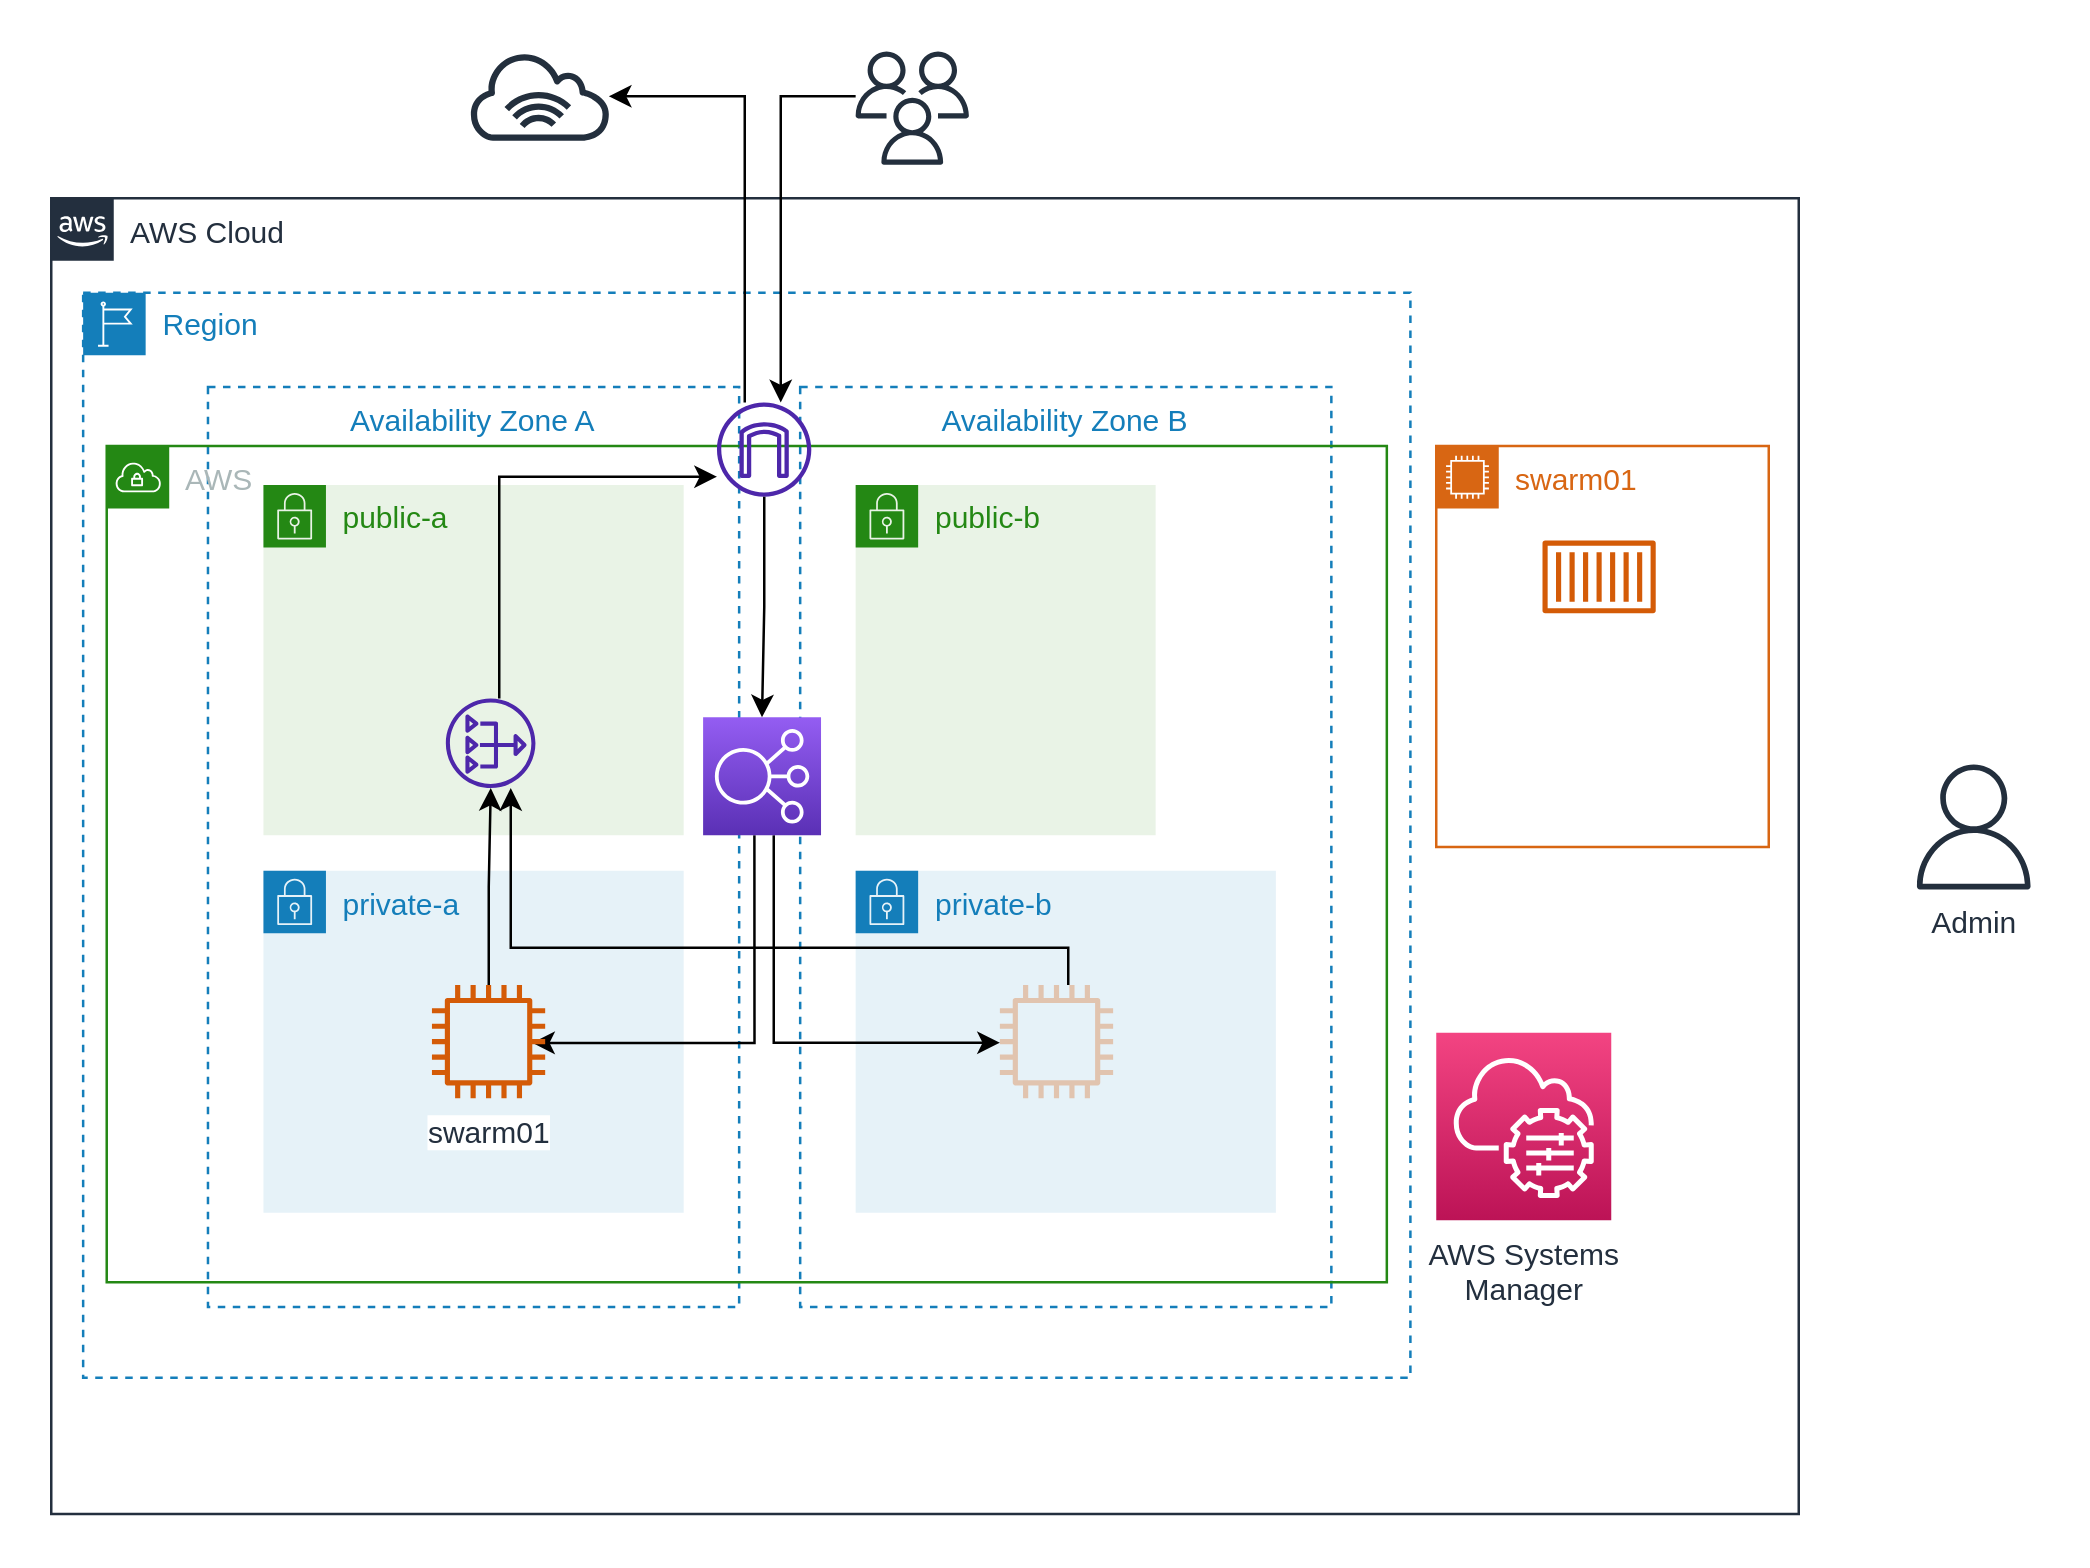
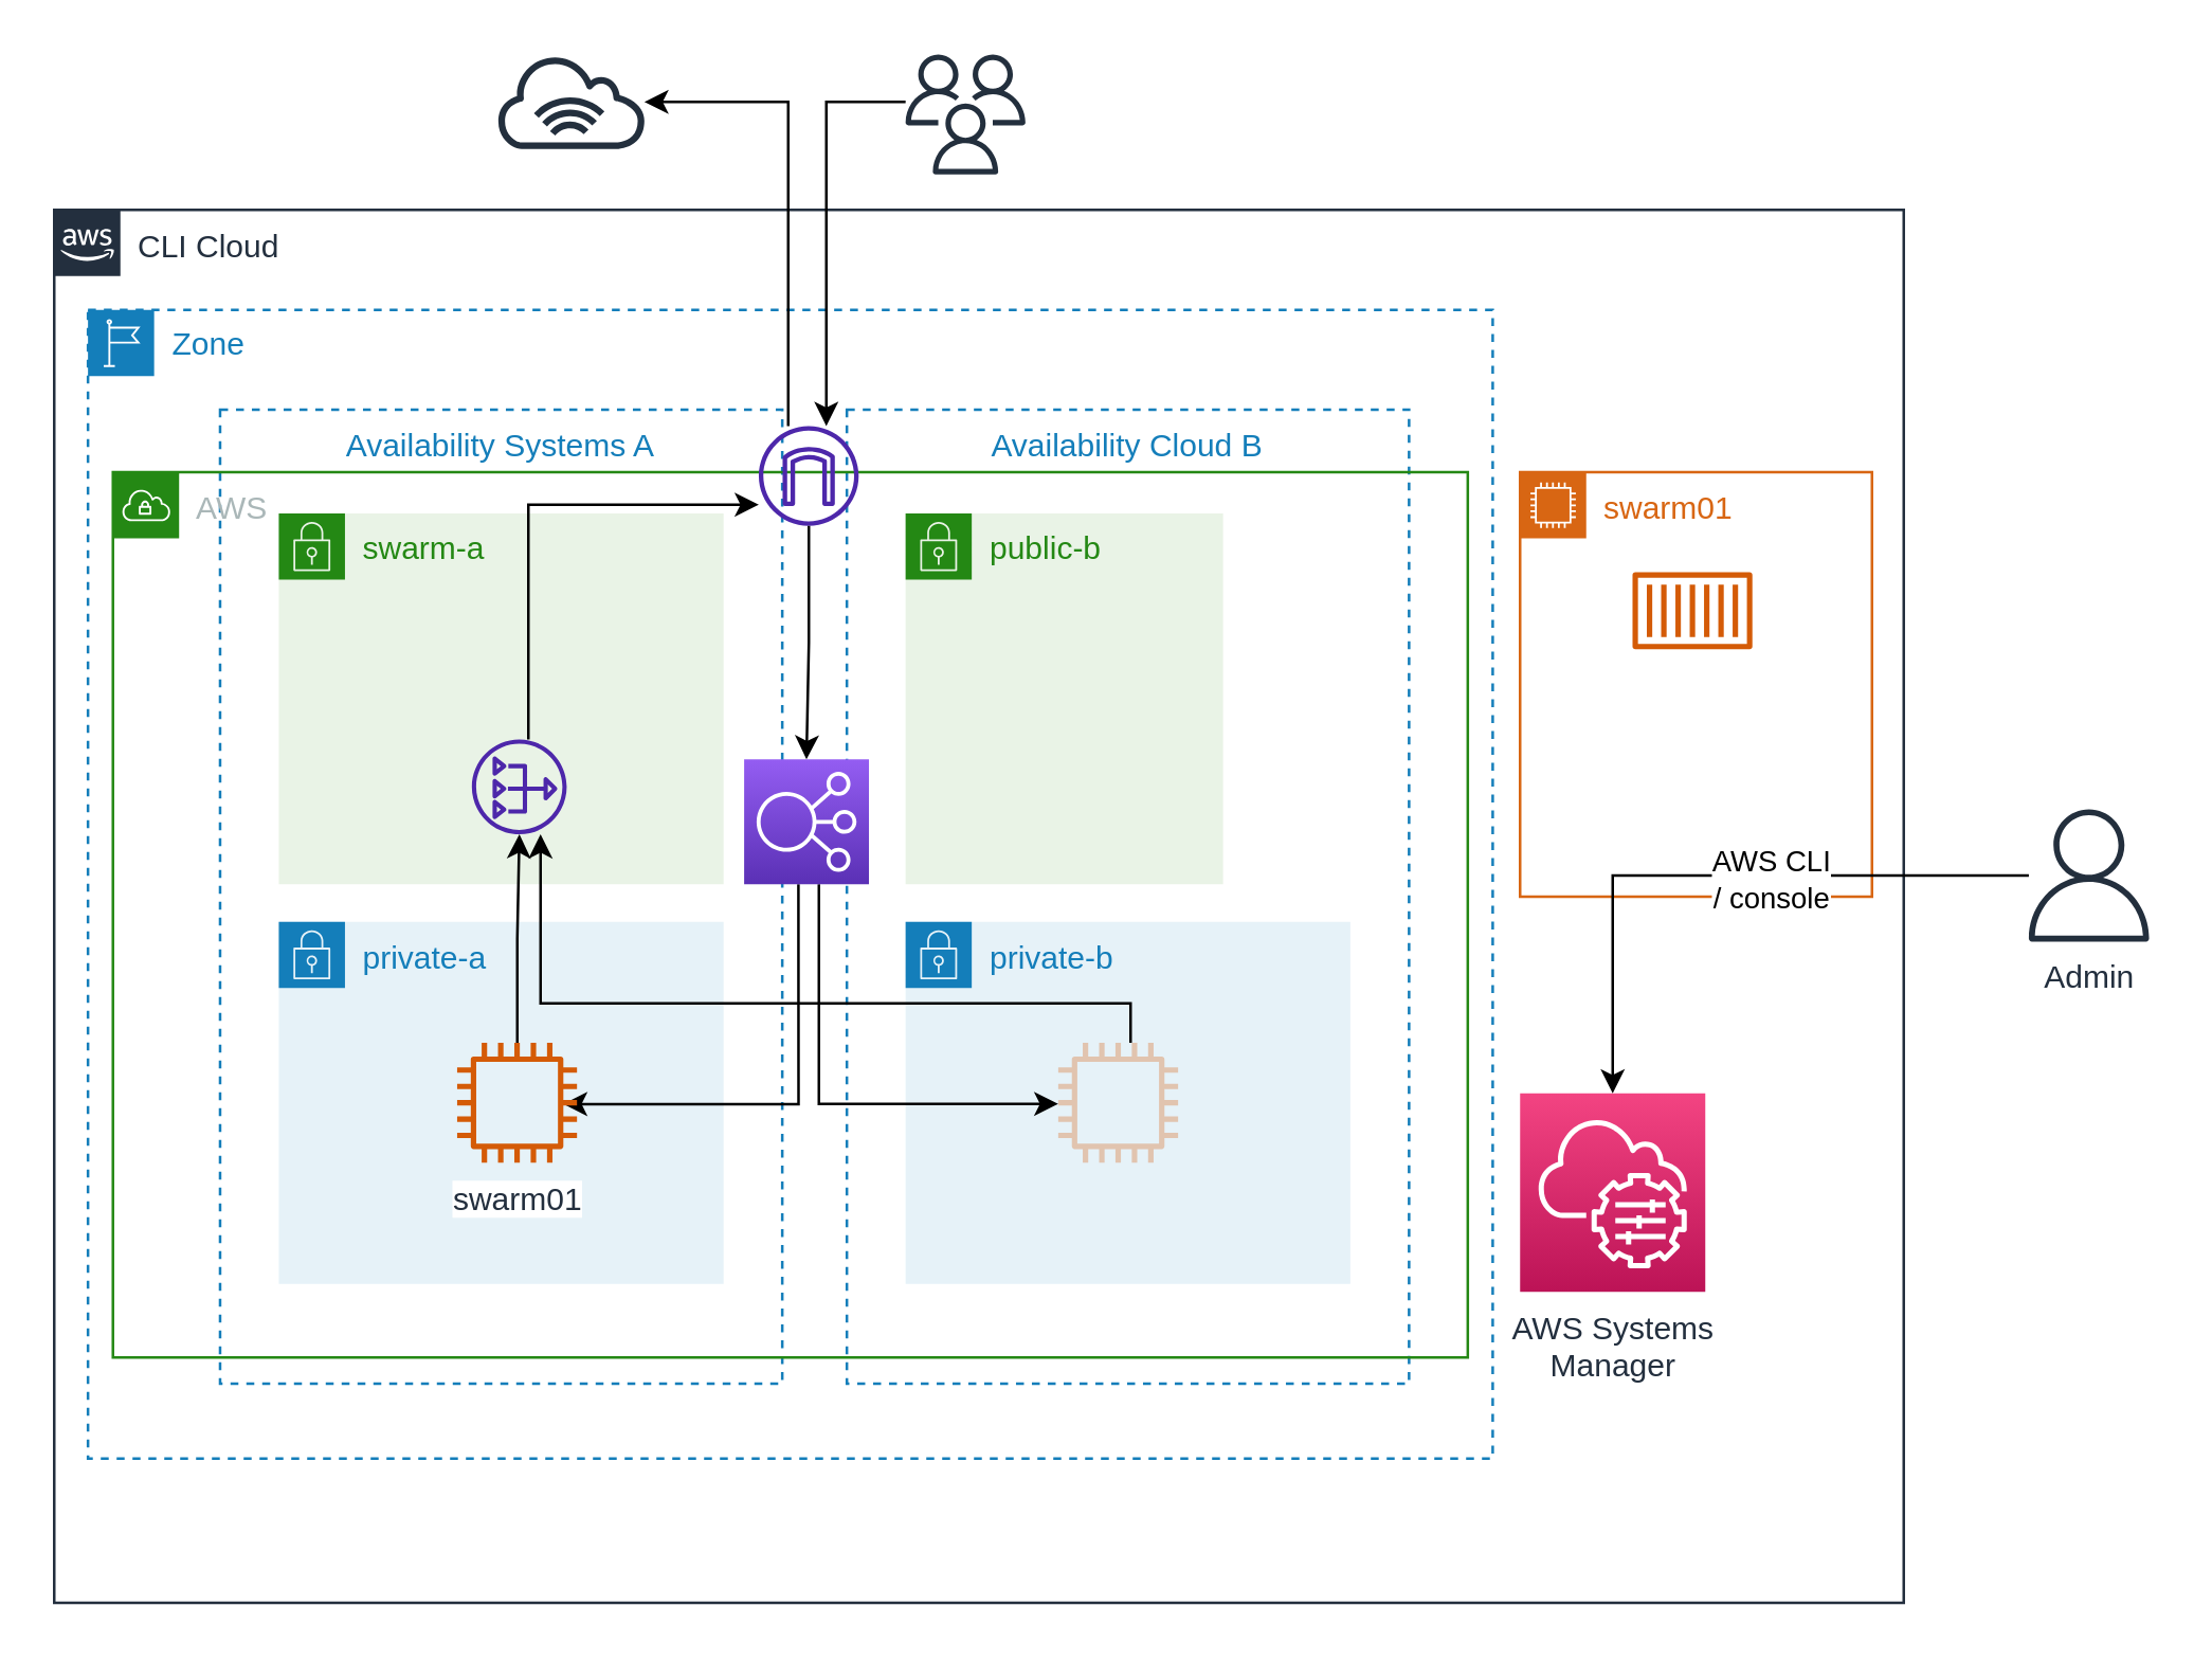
- <mxCell id="3" value="AWS Cloud" style="points=[[0,0],[0.25,0],[0.5,0],[0.75,0],[1,0],[1,0.25],[1,0.5],[1,0.75],[1,1],[0.75,1],[0.5,1],[0.25,1],[0,1],[0,0.75],[0,0.5],[0,0.25]];outlineConnect=0;gradientColor=none;html=1;whiteSpace=wrap;fontSize=12;fontStyle=0;shape=mxgraph.aws4.group;grIcon=mxgraph.aws4.group_aws_cloud_alt;strokeColor=#232F3E;fillColor=none;verticalAlign=top;align=left;spacingLeft=30;fontColor=#232F3E;dashed=0;container=1;pointerEvents=0;collapsible=0;recursiveResize=0;" vertex="1" parent="2"><mxGeometry y="58.736" width="698.996" height="526.264" as="geometry" /></mxCell>
+ <mxCell id="3" value="CLI Cloud" style="points=[[0,0],[0.25,0],[0.5,0],[0.75,0],[1,0],[1,0.25],[1,0.5],[1,0.75],[1,1],[0.75,1],[0.5,1],[0.25,1],[0,1],[0,0.75],[0,0.5],[0,0.25]];outlineConnect=0;gradientColor=none;html=1;whiteSpace=wrap;fontSize=12;fontStyle=0;shape=mxgraph.aws4.group;grIcon=mxgraph.aws4.group_aws_cloud_alt;strokeColor=#232F3E;fillColor=none;verticalAlign=top;align=left;spacingLeft=30;fontColor=#232F3E;dashed=0;container=1;pointerEvents=0;collapsible=0;recursiveResize=0;" vertex="1" parent="2"><mxGeometry y="58.736" width="698.996" height="526.264" as="geometry" /></mxCell>
- <mxCell id="4" value="Region" style="points=[[0,0],[0.25,0],[0.5,0],[0.75,0],[1,0],[1,0.25],[1,0.5],[1,0.75],[1,1],[0.75,1],[0.5,1],[0.25,1],[0,1],[0,0.75],[0,0.5],[0,0.25]];outlineConnect=0;gradientColor=none;html=1;whiteSpace=wrap;fontSize=12;fontStyle=0;container=1;pointerEvents=0;collapsible=0;recursiveResize=0;shape=mxgraph.aws4.group;grIcon=mxgraph.aws4.group_region;strokeColor=#147EBA;fillColor=none;verticalAlign=top;align=left;spacingLeft=30;fontColor=#147EBA;dashed=1;" vertex="1" parent="3"><mxGeometry x="12.76" y="37.742" width="530.9" height="434.032" as="geometry" /></mxCell>
+ <mxCell id="4" value="Zone" style="points=[[0,0],[0.25,0],[0.5,0],[0.75,0],[1,0],[1,0.25],[1,0.5],[1,0.75],[1,1],[0.75,1],[0.5,1],[0.25,1],[0,1],[0,0.75],[0,0.5],[0,0.25]];outlineConnect=0;gradientColor=none;html=1;whiteSpace=wrap;fontSize=12;fontStyle=0;container=1;pointerEvents=0;collapsible=0;recursiveResize=0;shape=mxgraph.aws4.group;grIcon=mxgraph.aws4.group_region;strokeColor=#147EBA;fillColor=none;verticalAlign=top;align=left;spacingLeft=30;fontColor=#147EBA;dashed=1;" vertex="1" parent="3"><mxGeometry x="12.76" y="37.742" width="530.9" height="434.032" as="geometry" /></mxCell>
- <mxCell id="5" value="Availability Zone A" style="fillColor=none;strokeColor=#147EBA;dashed=1;verticalAlign=top;fontStyle=0;fontColor=#147EBA;" vertex="1" parent="4"><mxGeometry x="49.928" y="37.742" width="212.473" height="367.984" as="geometry" /></mxCell>
+ <mxCell id="5" value="Availability Systems A" style="fillColor=none;strokeColor=#147EBA;dashed=1;verticalAlign=top;fontStyle=0;fontColor=#147EBA;" vertex="1" parent="4"><mxGeometry x="49.928" y="37.742" width="212.473" height="367.984" as="geometry" /></mxCell>
- <mxCell id="9" value="Availability Zone B" style="fillColor=none;strokeColor=#147EBA;dashed=1;verticalAlign=top;fontStyle=0;fontColor=#147EBA;" vertex="1" parent="4"><mxGeometry x="286.81" y="37.742" width="212.473" height="367.984" as="geometry" /></mxCell>
+ <mxCell id="9" value="Availability Cloud B" style="fillColor=none;strokeColor=#147EBA;dashed=1;verticalAlign=top;fontStyle=0;fontColor=#147EBA;" vertex="1" parent="4"><mxGeometry x="286.81" y="37.742" width="212.473" height="367.984" as="geometry" /></mxCell>
- <mxCell id="6" value="public-a" style="points=[[0,0],[0.25,0],[0.5,0],[0.75,0],[1,0],[1,0.25],[1,0.5],[1,0.75],[1,1],[0.75,1],[0.5,1],[0.25,1],[0,1],[0,0.75],[0,0.5],[0,0.25]];outlineConnect=0;gradientColor=none;html=1;whiteSpace=wrap;fontSize=12;fontStyle=0;container=1;pointerEvents=0;collapsible=0;recursiveResize=0;shape=mxgraph.aws4.group;grIcon=mxgraph.aws4.group_security_group;grStroke=0;strokeColor=#248814;fillColor=#E9F3E6;verticalAlign=top;align=left;spacingLeft=30;fontColor=#248814;dashed=0;" vertex="1" parent="4"><mxGeometry x="72.119" y="76.899" width="168.092" height="140.117" as="geometry" /></mxCell>
+ <mxCell id="6" value="swarm-a" style="points=[[0,0],[0.25,0],[0.5,0],[0.75,0],[1,0],[1,0.25],[1,0.5],[1,0.75],[1,1],[0.75,1],[0.5,1],[0.25,1],[0,1],[0,0.75],[0,0.5],[0,0.25]];outlineConnect=0;gradientColor=none;html=1;whiteSpace=wrap;fontSize=12;fontStyle=0;container=1;pointerEvents=0;collapsible=0;recursiveResize=0;shape=mxgraph.aws4.group;grIcon=mxgraph.aws4.group_security_group;grStroke=0;strokeColor=#248814;fillColor=#E9F3E6;verticalAlign=top;align=left;spacingLeft=30;fontColor=#248814;dashed=0;" vertex="1" parent="4"><mxGeometry x="72.119" y="76.899" width="168.092" height="140.117" as="geometry" /></mxCell>
+ <mxCell id="32" style="edgeStyle=orthogonalEdgeStyle;rounded=0;orthogonalLoop=1;jettySize=auto;html=1;" edge="1" parent="1" source="31" target="30"><mxGeometry relative="1" as="geometry" /></mxCell>
+ <mxCell id="33" value="AWS CLI &lt;br&gt;/ console" style="edgeLabel;html=1;align=center;verticalAlign=middle;resizable=0;points=[];" vertex="1" connectable="0" parent="32"><mxGeometry x="-0.186" relative="1" as="geometry"><mxPoint y="1" as="offset" /></mxGeometry></mxCell>
